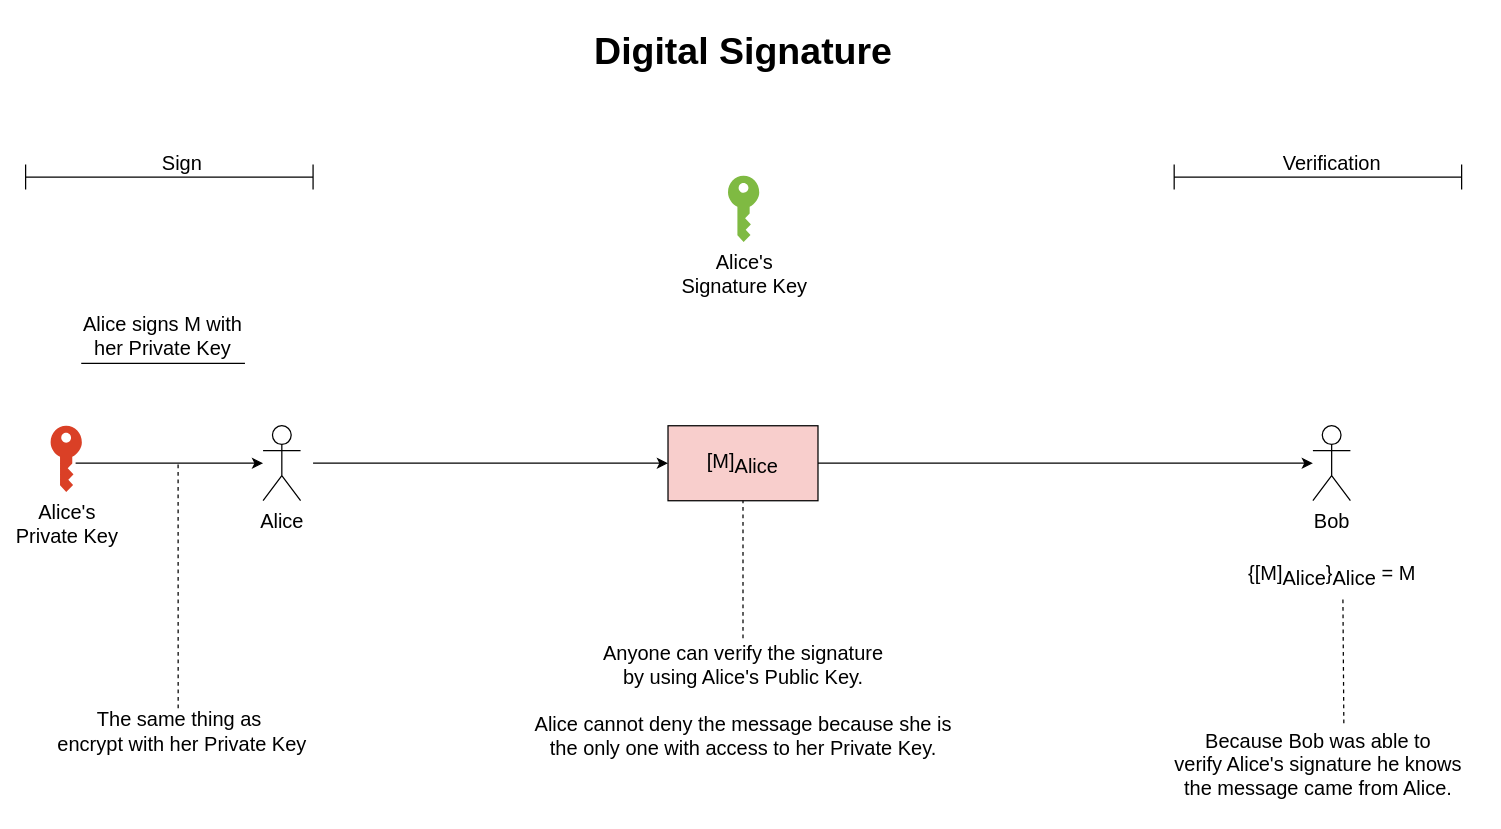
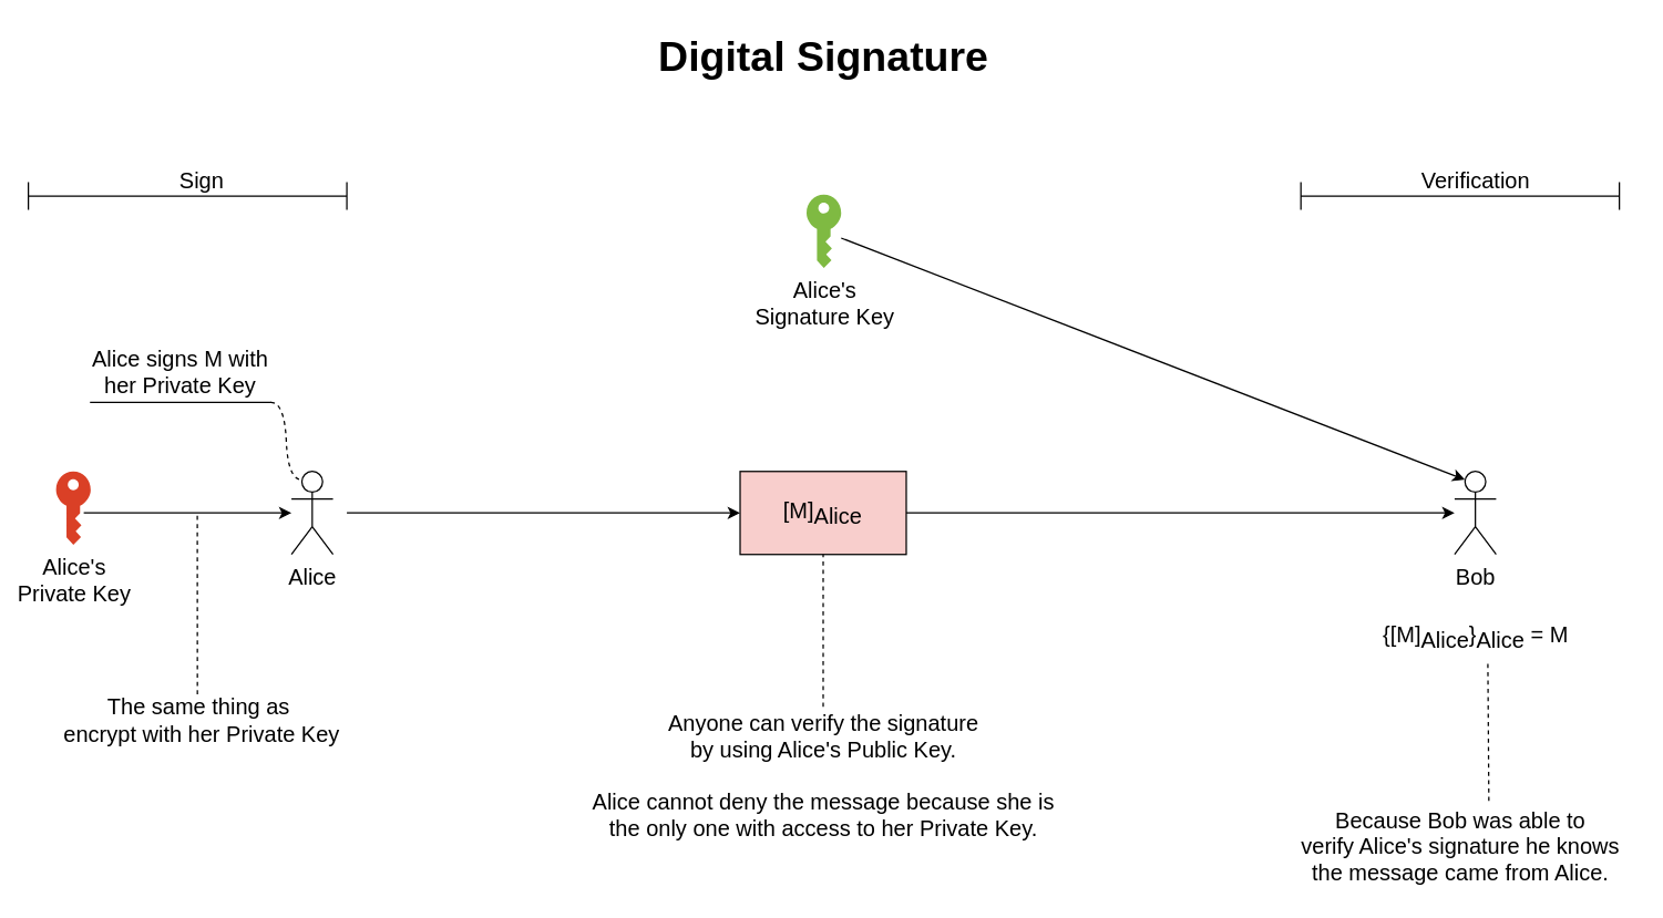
+ <mxCell id="10" value="" style="endArrow=classic;html=1;entryX=0.25;entryY=0.1;entryDx=0;entryDy=0;entryPerimeter=0;fontSize=16;" edge="1" parent="1" source="6" target="4"><mxGeometry width="50" height="50" relative="1" as="geometry"><mxPoint x="20" y="500" as="sourcePoint" /><mxPoint x="70" y="450" as="targetPoint" /></mxGeometry></mxCell>
+ <mxCell id="14" value="" style="edgeStyle=entityRelationEdgeStyle;startArrow=none;endArrow=none;segment=10;curved=1;fontSize=16;exitX=1;exitY=1;exitDx=0;exitDy=0;entryX=0.25;entryY=0.1;entryDx=0;entryDy=0;entryPerimeter=0;dashed=1;" edge="1" target="3" parent="1" source="13"><mxGeometry relative="1" as="geometry"><mxPoint x="210" y="350" as="sourcePoint" /><mxPoint x="270" y="320" as="targetPoint" /></mxGeometry></mxCell>
- <mxCell id="15" value="The same thing as&amp;nbsp;&lt;br&gt;encrypt with her Private Key" style="text;html=1;align=center;verticalAlign=middle;resizable=0;points=[];autosize=1;fontSize=16;" vertex="1" parent="1"><mxGeometry x="40" y="565" width="210" height="40" as="geometry" /></mxCell>
+ <mxCell id="15" value="The same thing as&amp;nbsp;&lt;br&gt;encrypt with her Private Key" style="text;html=1;align=center;verticalAlign=middle;resizable=0;points=[];autosize=1;fontSize=16;" vertex="1" parent="1"><mxGeometry x="40" y="500" width="210" height="40" as="geometry" /></mxCell>
